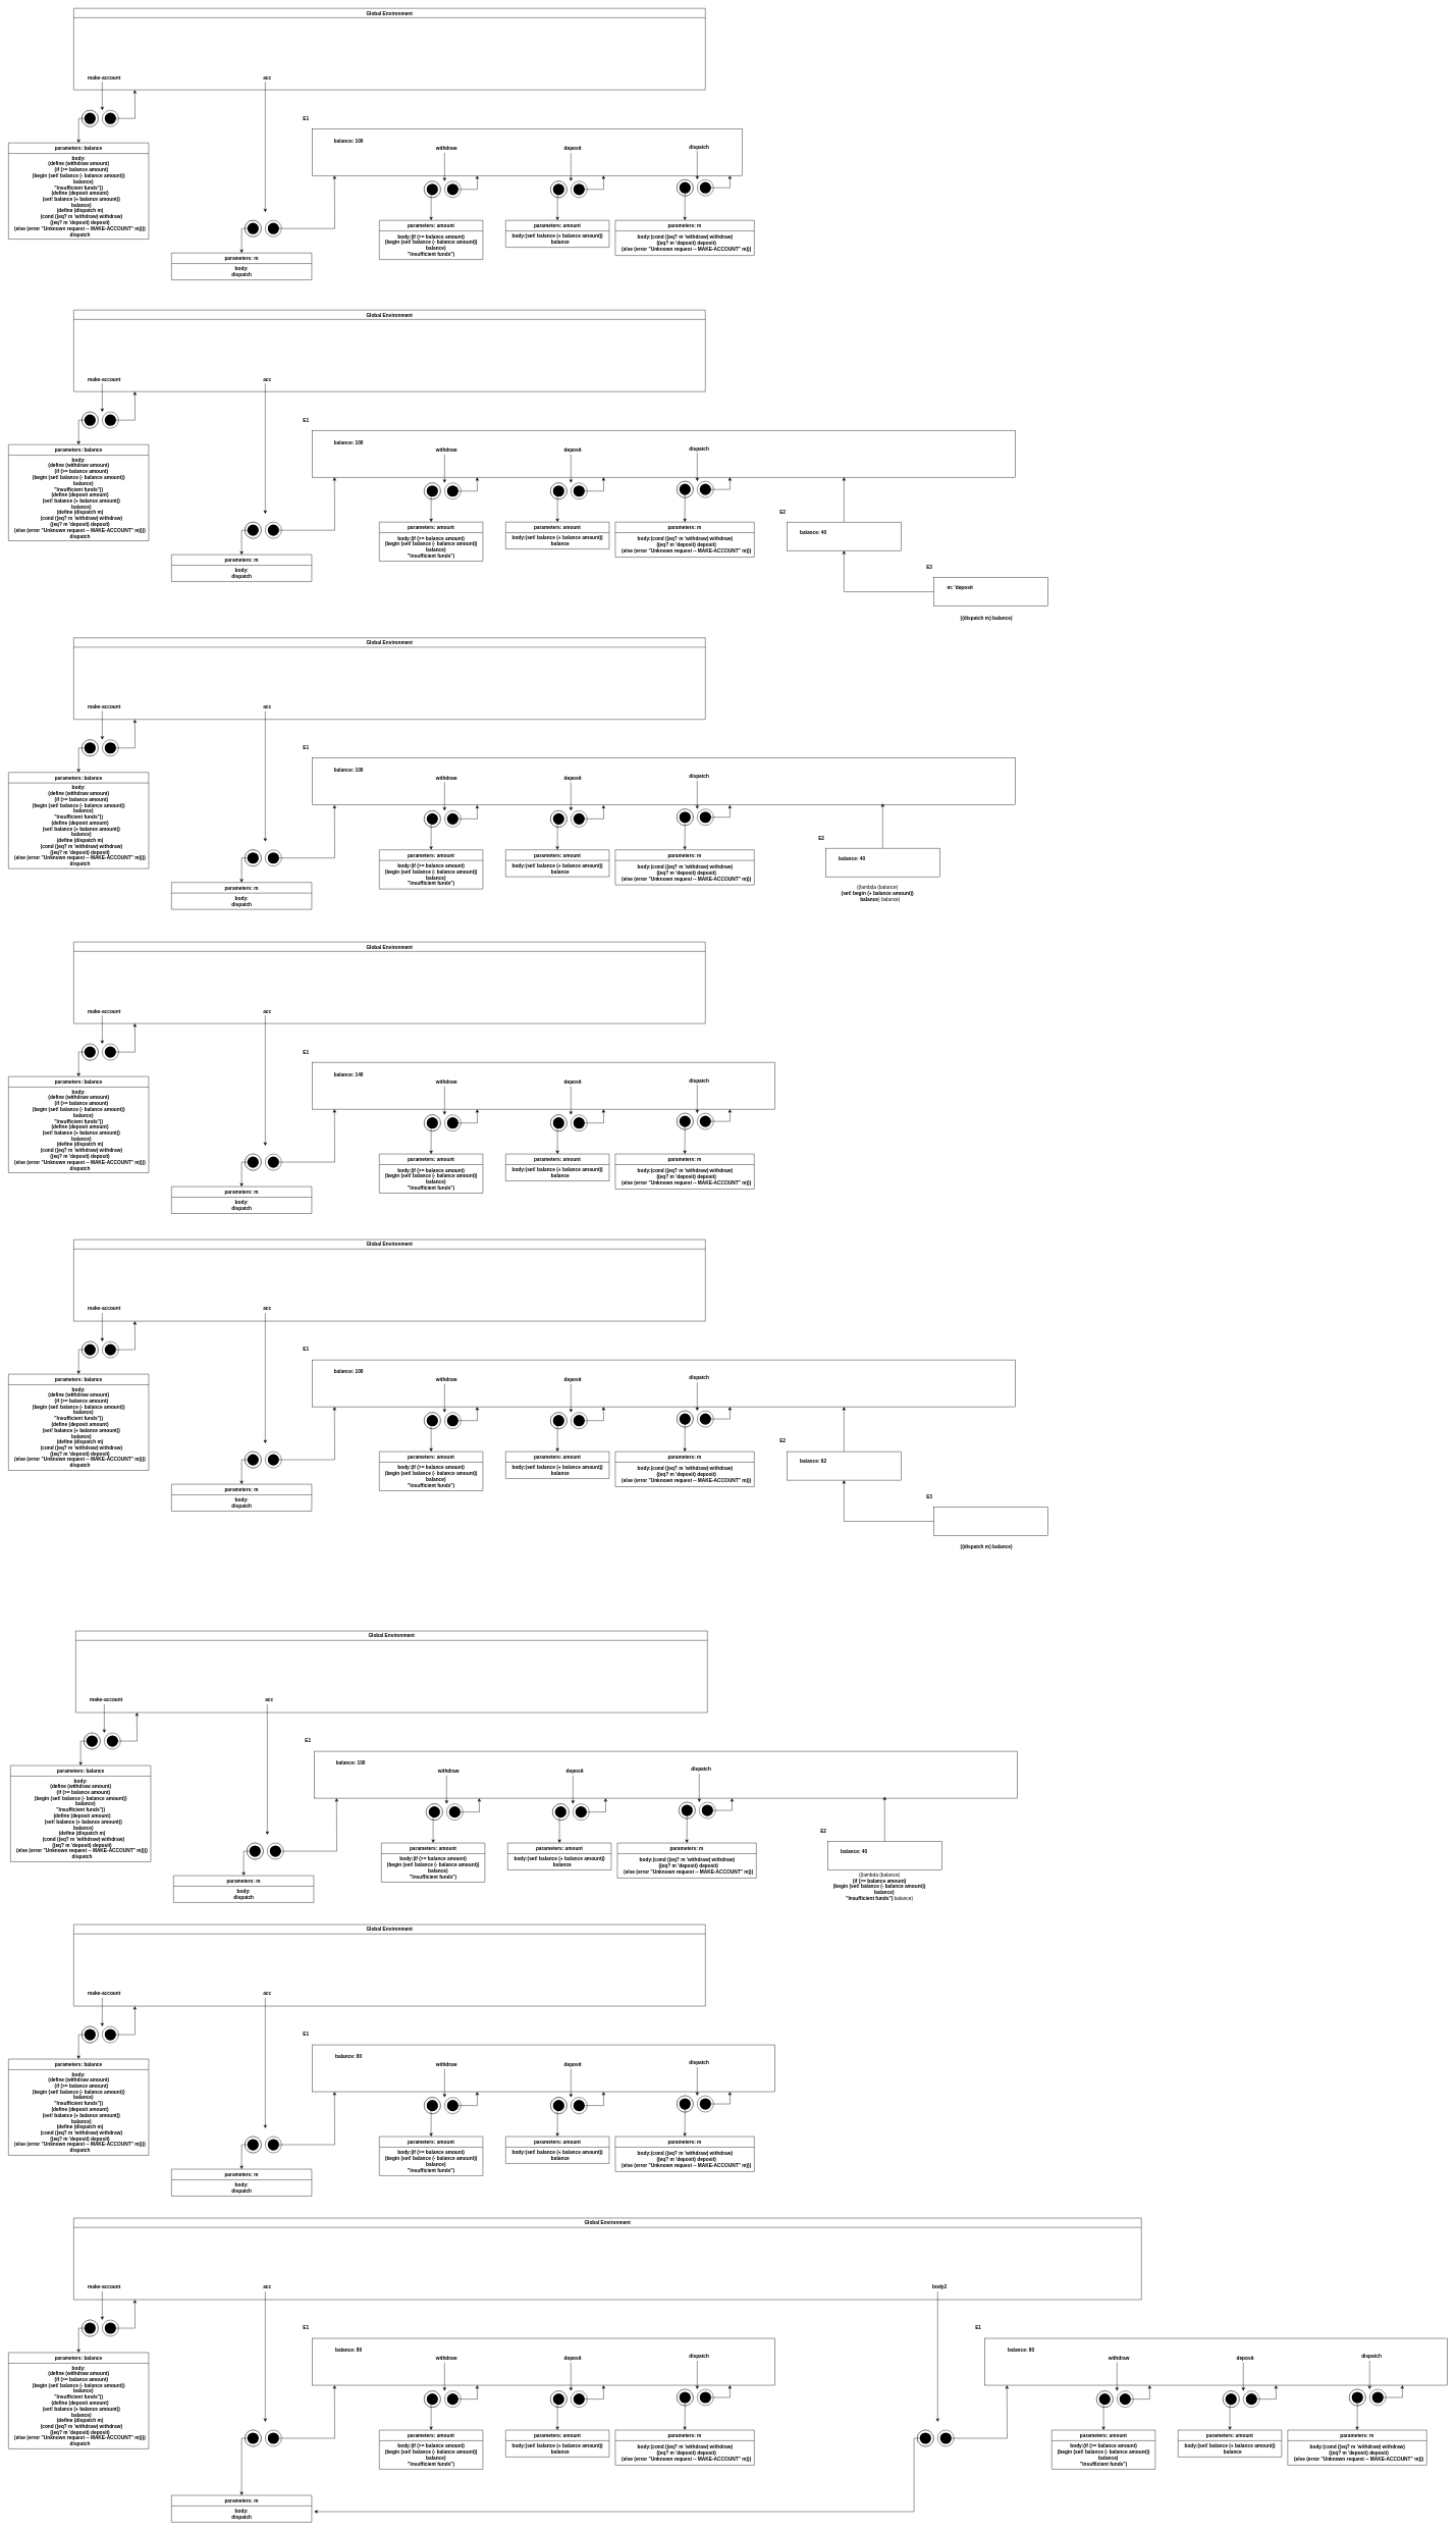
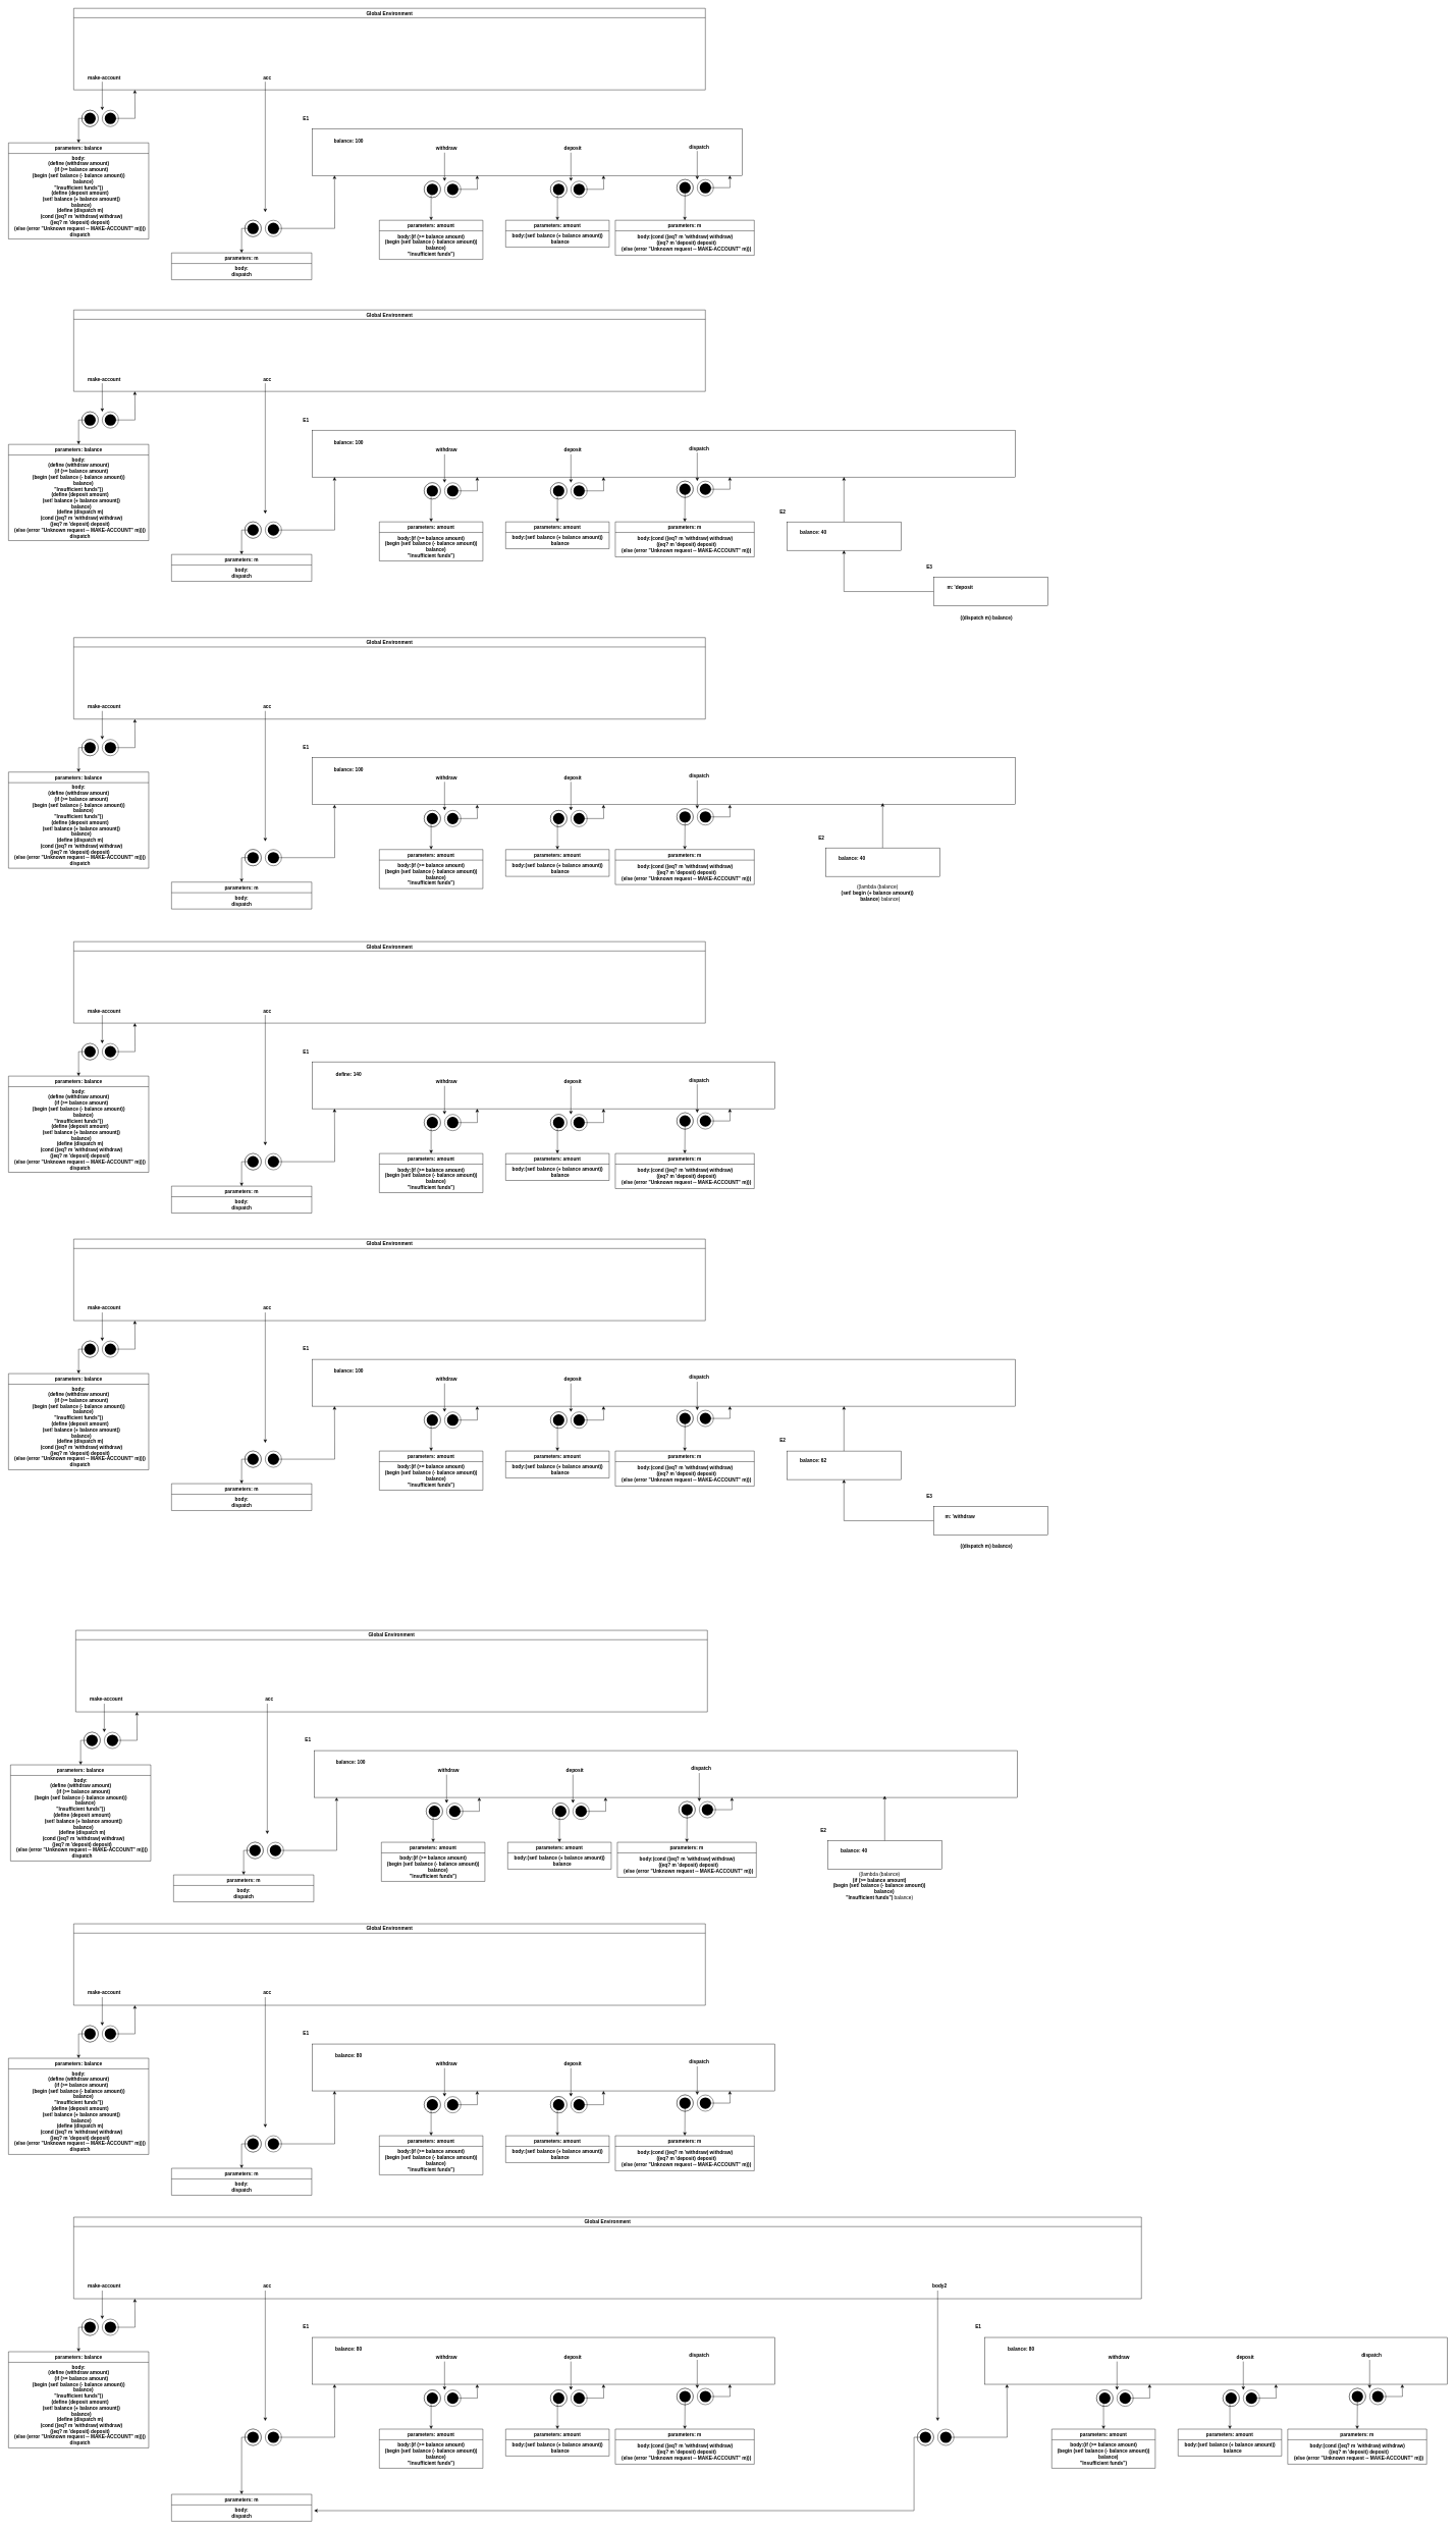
- <mxCell id="285" value="&lt;b&gt;balance: 140&lt;/b&gt;" style="text;html=1;strokeColor=none;fillColor=none;align=center;verticalAlign=middle;whiteSpace=wrap;rounded=0;" parent="1" vertex="1"><mxGeometry x="800" y="2620" width="110" height="30" as="geometry" /></mxCell>
+ <mxCell id="285" value="&lt;b&gt;define: 140&lt;/b&gt;" style="text;html=1;strokeColor=none;fillColor=none;align=center;verticalAlign=middle;whiteSpace=wrap;rounded=0;" parent="1" vertex="1"><mxGeometry x="800" y="2620" width="110" height="30" as="geometry" /></mxCell>
+ <mxCell id="417" value="&lt;b&gt;m: 'withdraw&lt;/b&gt;" style="text;html=1;strokeColor=none;fillColor=none;align=center;verticalAlign=middle;whiteSpace=wrap;rounded=0;" vertex="1" parent="1"><mxGeometry x="2300" y="3706" width="110" height="30" as="geometry" /></mxCell>
